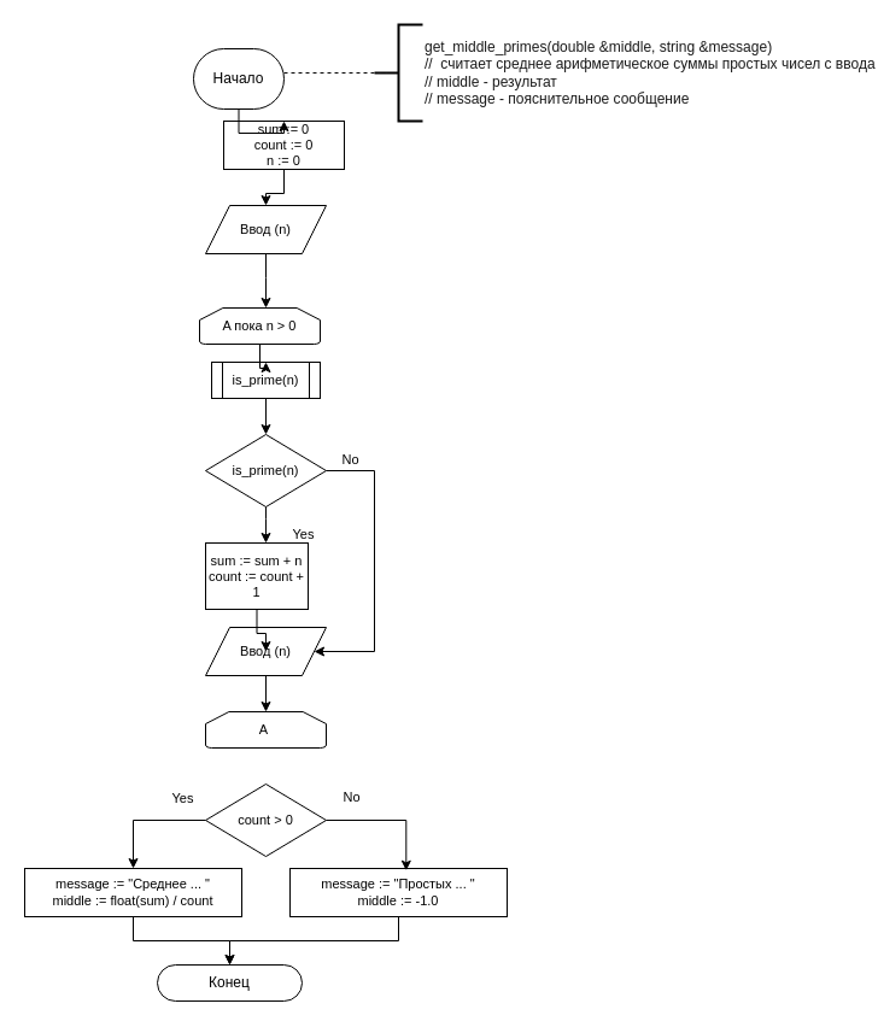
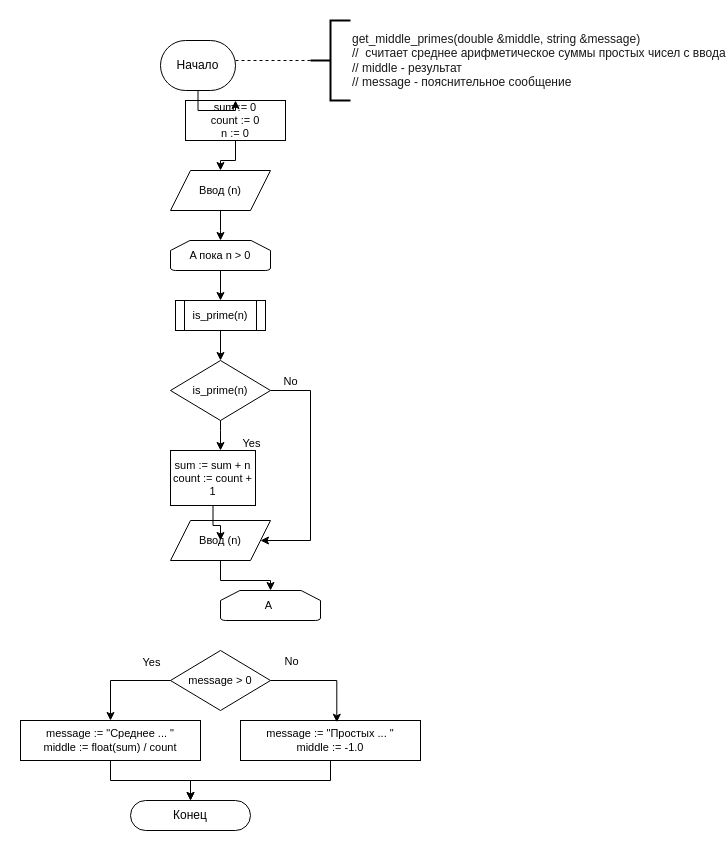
- <mxCell id="12" value="A пока n &amp;gt; 0" style="strokeWidth=1;html=1;shape=mxgraph.flowchart.loop_limit;whiteSpace=wrap;rounded=0;strokeColor=#000000;align=center;verticalAlign=middle;fontFamily=Helvetica;fontSize=11;fontColor=#000000;fillColor=none;" vertex="1" parent="1"><mxGeometry x="165" y="255" width="100" height="30" as="geometry" /></mxCell>
+ <mxCell id="12" value="A пока n &amp;gt; 0" style="strokeWidth=1;html=1;shape=mxgraph.flowchart.loop_limit;whiteSpace=wrap;rounded=0;strokeColor=#000000;align=center;verticalAlign=middle;fontFamily=Helvetica;fontSize=11;fontColor=#000000;fillColor=none;" vertex="1" parent="1"><mxGeometry x="170" y="240" width="100" height="30" as="geometry" /></mxCell>
- <mxCell id="24" value="A&amp;nbsp;" style="strokeWidth=1;html=1;shape=mxgraph.flowchart.loop_limit;whiteSpace=wrap;rounded=0;strokeColor=#000000;align=center;verticalAlign=middle;fontFamily=Helvetica;fontSize=11;fontColor=#000000;fillColor=none;" vertex="1" parent="1"><mxGeometry x="170" y="590" width="100" height="30" as="geometry" /></mxCell>
+ <mxCell id="24" value="A&amp;nbsp;" style="strokeWidth=1;html=1;shape=mxgraph.flowchart.loop_limit;whiteSpace=wrap;rounded=0;strokeColor=#000000;align=center;verticalAlign=middle;fontFamily=Helvetica;fontSize=11;fontColor=#000000;fillColor=none;" vertex="1" parent="1"><mxGeometry x="220" y="590" width="100" height="30" as="geometry" /></mxCell>
- <mxCell id="26" value="count &amp;gt; 0" style="strokeWidth=1;html=1;shape=mxgraph.flowchart.decision;whiteSpace=wrap;fontSize=11;fillColor=none;strokeColor=#000000;rounded=0;fontColor=#000000;fillColor=none;" vertex="1" parent="1"><mxGeometry x="170" y="650" width="100" height="60" as="geometry" /></mxCell>
+ <mxCell id="26" value="message &amp;gt; 0" style="strokeWidth=1;html=1;shape=mxgraph.flowchart.decision;whiteSpace=wrap;fontSize=11;fillColor=none;strokeColor=#000000;rounded=0;fontColor=#000000;fillColor=none;" vertex="1" parent="1"><mxGeometry x="170" y="650" width="100" height="60" as="geometry" /></mxCell>
